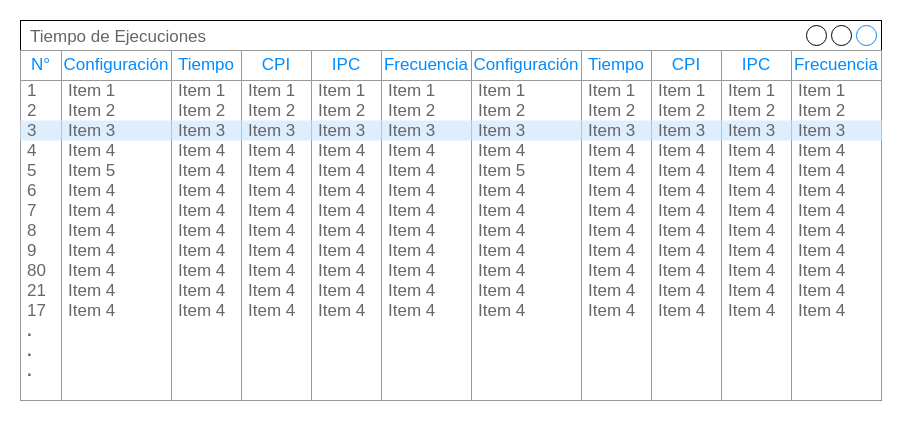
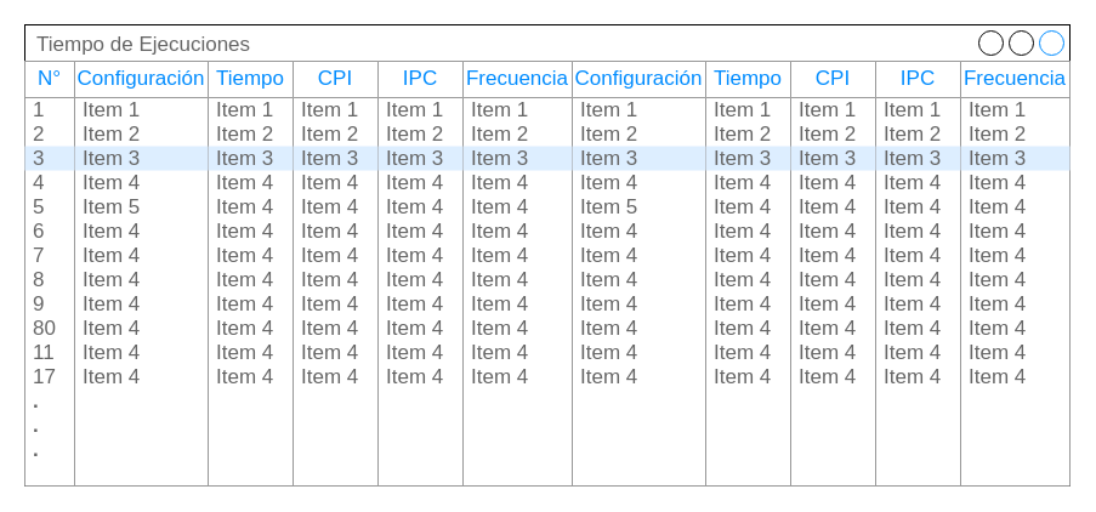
- <mxCell id="84" value="21" style="text;spacing=0;strokeColor=none;align=left;verticalAlign=middle;spacingLeft=7;spacingRight=10;overflow=hidden;points=[[0,0.5],[1,0.5]];portConstraint=eastwest;rotatable=0;whiteSpace=wrap;html=1;fillColor=none;fontColor=#666666;fontSize=17;" vertex="1" parent="73"><mxGeometry y="230" width="41" height="20" as="geometry" /></mxCell>
+ <mxCell id="84" value="11" style="text;spacing=0;strokeColor=none;align=left;verticalAlign=middle;spacingLeft=7;spacingRight=10;overflow=hidden;points=[[0,0.5],[1,0.5]];portConstraint=eastwest;rotatable=0;whiteSpace=wrap;html=1;fillColor=none;fontColor=#666666;fontSize=17;" vertex="1" parent="73"><mxGeometry y="230" width="41" height="20" as="geometry" /></mxCell>
